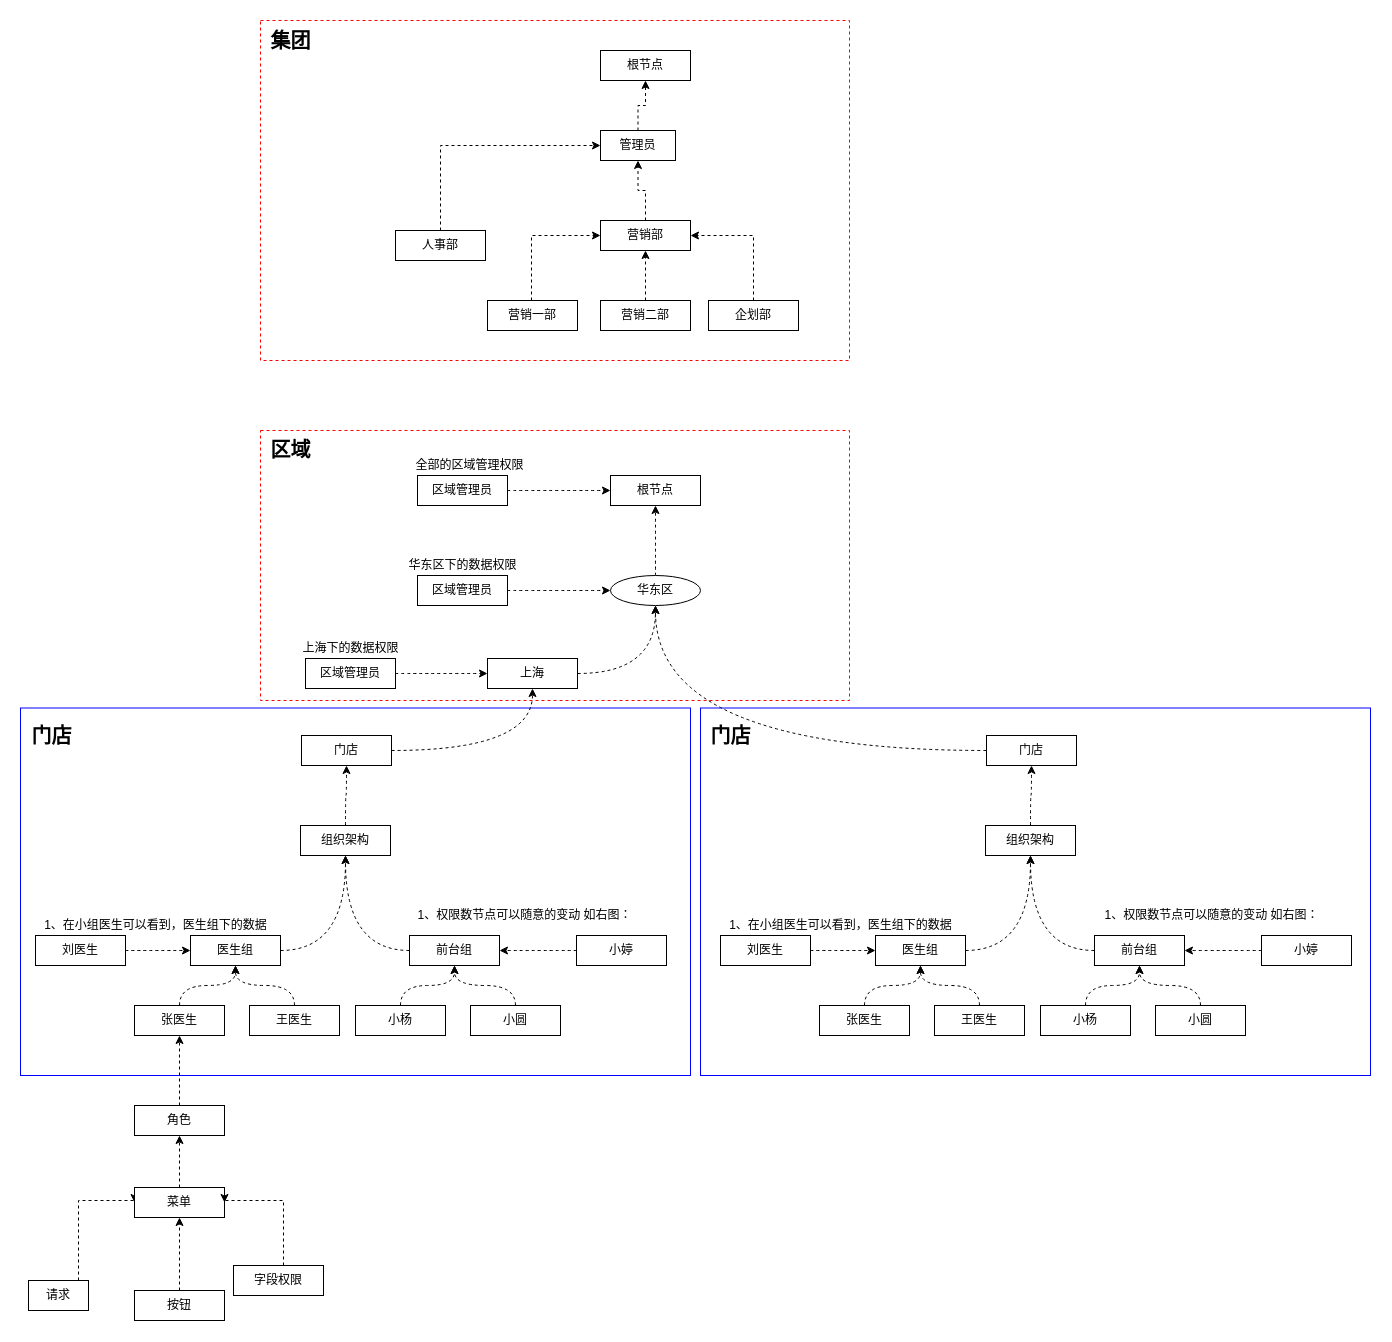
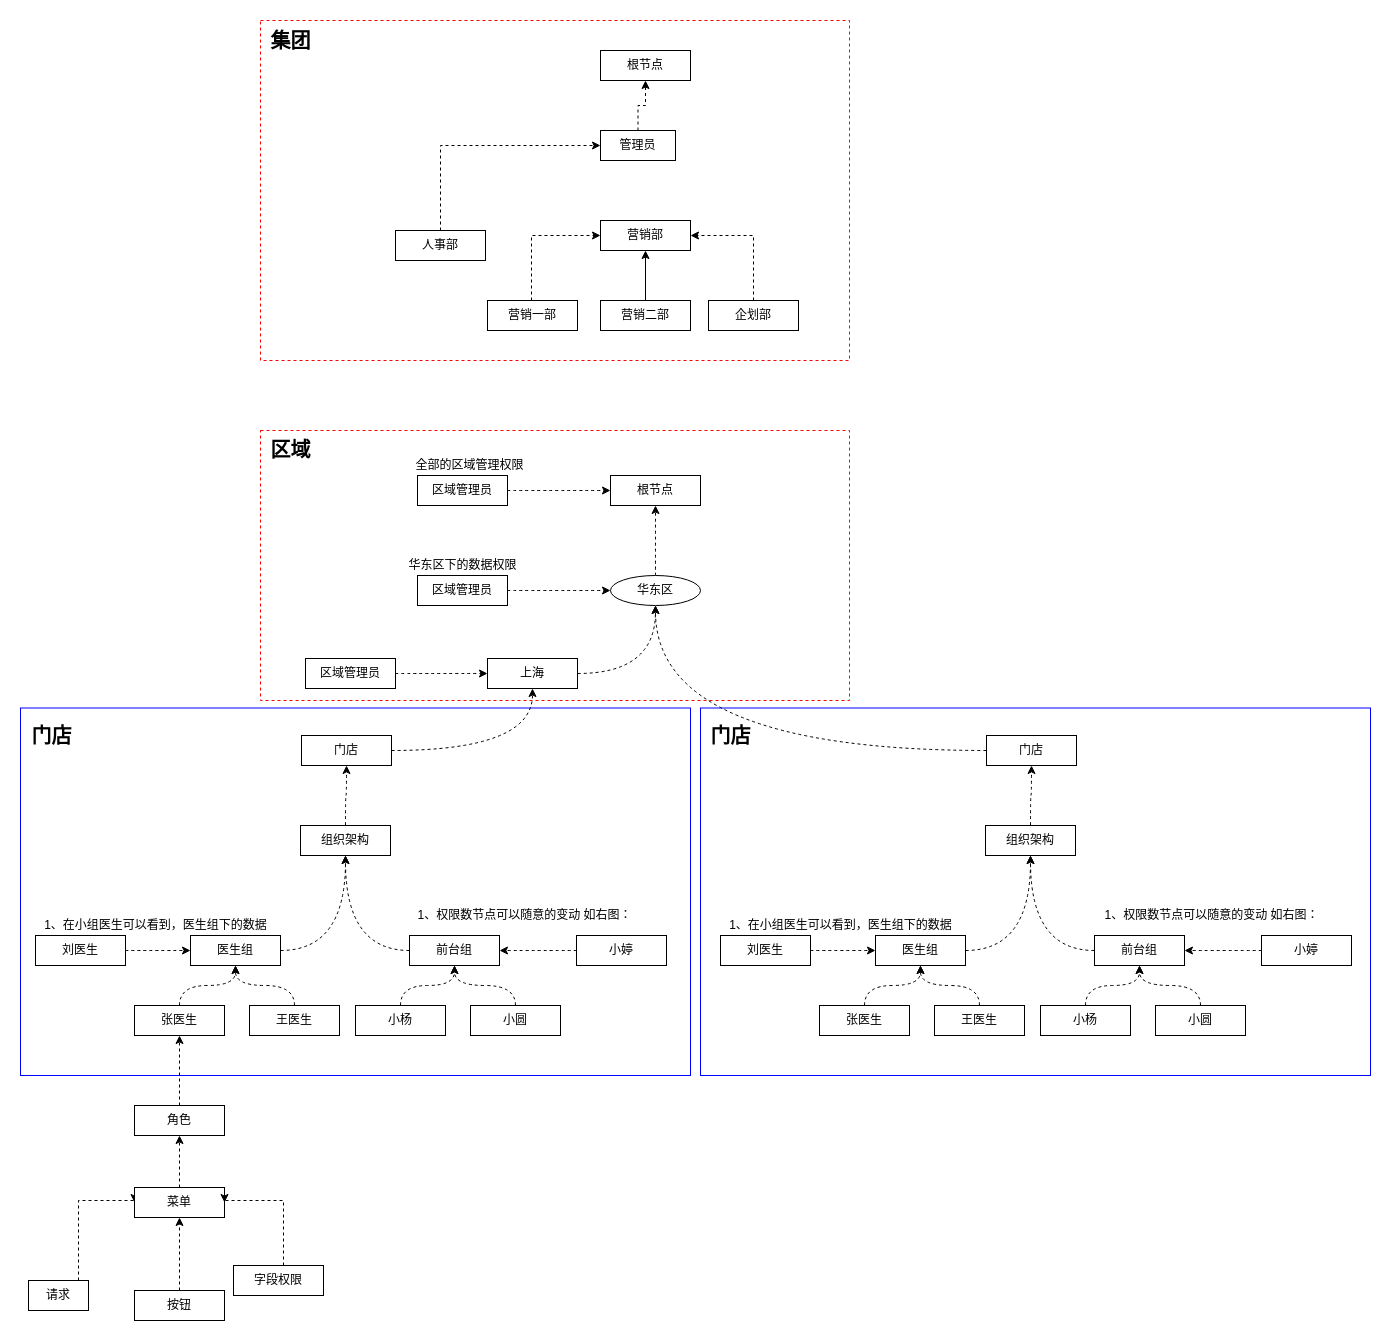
- <mxCell id="81" style="edgeStyle=orthogonalEdgeStyle;rounded=0;orthogonalLoop=1;jettySize=auto;html=1;dashed=1;" edge="1" parent="1" source="82" target="88"><mxGeometry relative="1" as="geometry" /></mxCell>
- <mxCell id="83" style="edgeStyle=orthogonalEdgeStyle;rounded=0;orthogonalLoop=1;jettySize=auto;html=1;dashed=1;" edge="1" parent="1" source="84" target="82"><mxGeometry relative="1" as="geometry" /></mxCell>
+ <mxCell id="83" style="edgeStyle=orthogonalEdgeStyle;rounded=0;orthogonalLoop=1;jettySize=auto;html=1;dashed=0;" edge="1" parent="1" source="84" target="82"><mxGeometry relative="1" as="geometry" /></mxCell>
- <mxCell id="58" value="上海下的数据权限" style="text;html=1;align=center;verticalAlign=middle;resizable=0;points=[];autosize=1;strokeColor=none;" vertex="1" parent="1"><mxGeometry x="295" y="638" width="110" height="20" as="geometry" /></mxCell>
